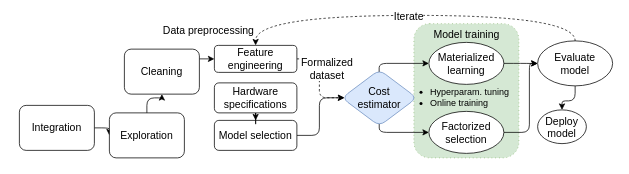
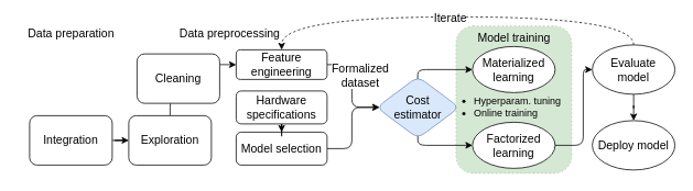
+ <mxCell id="5" value="Data preparation" style="text;html=1;align=center;verticalAlign=middle;resizable=0;points=[];autosize=1;strokeColor=none;fillColor=none;rounded=1;fontSize=14;" parent="1" vertex="1"><mxGeometry x="20" y="25" width="130" height="30" as="geometry" /></mxCell>
- <mxCell id="31" value="" style="edgeStyle=orthogonalEdgeStyle;rounded=1;orthogonalLoop=1;jettySize=auto;html=1;fontSize=14;endArrow=classic;endFill=1;exitX=1;exitY=0.5;exitDx=0;exitDy=0;entryX=0;entryY=0.503;entryDx=0;entryDy=0;entryPerimeter=0;" parent="1" source="18" target="27" edge="1"><mxGeometry relative="1" as="geometry"><mxPoint x="730" y="90" as="targetPoint" /></mxGeometry></mxCell>
- <mxCell id="11" style="edgeStyle=orthogonalEdgeStyle;rounded=1;orthogonalLoop=1;jettySize=auto;html=1;entryX=0.032;entryY=0.498;entryDx=0;entryDy=0;entryPerimeter=0;fontSize=14;dashed=1;" parent="1" source="13" target="23" edge="1"><mxGeometry relative="1" as="geometry" /></mxCell>
+ <mxCell id="11" style="edgeStyle=orthogonalEdgeStyle;rounded=1;orthogonalLoop=1;jettySize=auto;html=1;entryX=0.032;entryY=0.498;entryDx=0;entryDy=0;entryPerimeter=0;fontSize=14;" parent="1" source="13" target="23" edge="1"><mxGeometry relative="1" as="geometry" /></mxCell>
- <mxCell id="14" style="edgeStyle=orthogonalEdgeStyle;rounded=1;orthogonalLoop=1;jettySize=auto;html=1;entryX=0.034;entryY=0.498;entryDx=0;entryDy=0;entryPerimeter=0;fontSize=14;" parent="1" source="15" target="23" edge="1"><mxGeometry relative="1" as="geometry" /></mxCell>
+ <mxCell id="14" style="edgeStyle=orthogonalEdgeStyle;rounded=1;orthogonalLoop=1;jettySize=auto;html=1;entryX=0.034;entryY=0.498;entryDx=0;entryDy=0;entryPerimeter=0;fontSize=14;endArrow=open;" parent="1" source="15" target="23" edge="1"><mxGeometry relative="1" as="geometry" /></mxCell>
- <mxCell id="28" value="Deploy model" style="ellipse;whiteSpace=wrap;html=1;fontSize=14;rounded=1;" parent="1" vertex="1"><mxGeometry x="716" y="146" width="65" height="45" as="geometry" /></mxCell>
+ <mxCell id="28" value="Deploy model" style="ellipse;whiteSpace=wrap;html=1;fontSize=14;rounded=1;" parent="1" vertex="1"><mxGeometry x="716" y="146" width="100" height="60" as="geometry" /></mxCell>
- <mxCell id="4" value="Integration" style="rounded=1;whiteSpace=wrap;html=1;fontSize=14;" parent="1" vertex="1"><mxGeometry x="25" y="140" width="100" height="60" as="geometry" /></mxCell>
+ <mxCell id="4" value="Integration" style="rounded=1;whiteSpace=wrap;html=1;fontSize=14;" parent="1" vertex="1"><mxGeometry x="35" y="140" width="100" height="60" as="geometry" /></mxCell>
- <mxCell id="20" value="Factorized&lt;br style=&quot;font-size: 14px;&quot;&gt;selection" style="ellipse;whiteSpace=wrap;html=1;rounded=1;fontSize=14;" parent="1" vertex="1"><mxGeometry x="571" y="148" width="100" height="56" as="geometry" /></mxCell>
+ <mxCell id="20" value="Factorized&lt;br style=&quot;font-size: 14px;&quot;&gt;learning" style="ellipse;whiteSpace=wrap;html=1;rounded=1;fontSize=14;" parent="1" vertex="1"><mxGeometry x="571" y="148" width="100" height="56" as="geometry" /></mxCell>
- <mxCell id="7" value="Exploration" style="whiteSpace=wrap;html=1;rounded=1;fontSize=14;" parent="1" vertex="1"><mxGeometry x="145" y="150" width="100" height="60" as="geometry" /></mxCell>
+ <mxCell id="7" value="Exploration" style="whiteSpace=wrap;html=1;rounded=1;fontSize=14;" parent="1" vertex="1"><mxGeometry x="155" y="140" width="100" height="60" as="geometry" /></mxCell>
